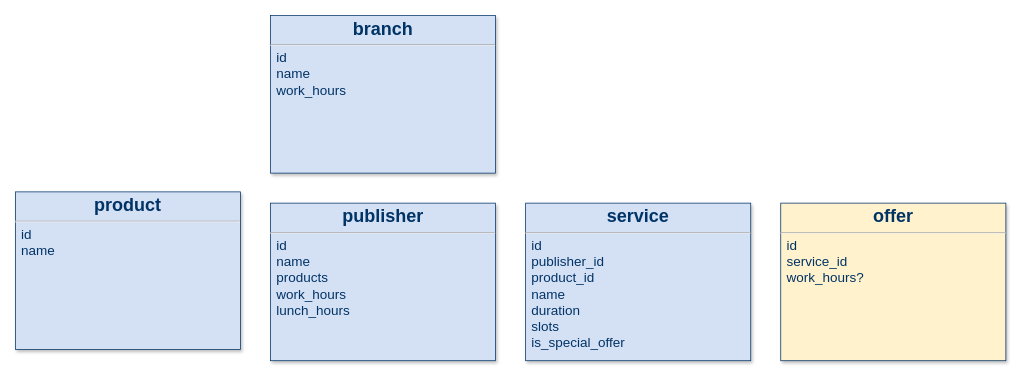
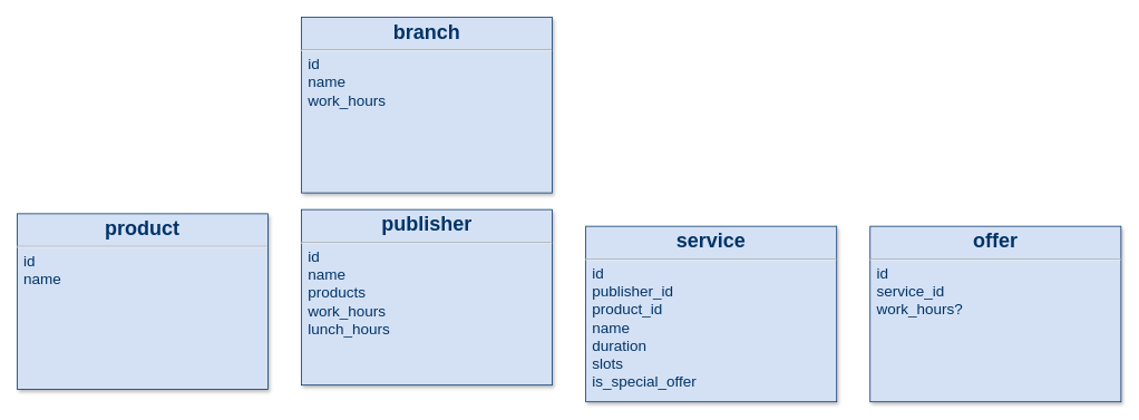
- <mxCell id="3" value="&lt;p style=&quot;margin: 4px 0px 0px ; text-align: center&quot;&gt;&lt;strong&gt;&lt;font style=&quot;font-size: 24px&quot;&gt;publisher&lt;/font&gt;&lt;/strong&gt;&lt;/p&gt;&lt;hr&gt;&lt;p style=&quot;margin: 0px ; margin-left: 8px&quot;&gt;&lt;font style=&quot;font-size: 18px&quot;&gt;id&lt;br&gt;&lt;/font&gt;&lt;/p&gt;&lt;p style=&quot;margin: 0px ; margin-left: 8px&quot;&gt;&lt;font style=&quot;font-size: 18px&quot;&gt;name&lt;/font&gt;&lt;/p&gt;&lt;p style=&quot;margin: 0px ; margin-left: 8px&quot;&gt;&lt;font style=&quot;font-size: 18px&quot;&gt;products&lt;/font&gt;&lt;/p&gt;&lt;p style=&quot;margin: 0px ; margin-left: 8px&quot;&gt;&lt;font size=&quot;4&quot;&gt;work_hours&lt;/font&gt;&lt;/p&gt;&lt;p style=&quot;margin: 0px ; margin-left: 8px&quot;&gt;&lt;span style=&quot;font-size: large;&quot;&gt;lunch_hours&lt;/span&gt;&lt;font size=&quot;4&quot;&gt;&lt;br&gt;&lt;/font&gt;&lt;/p&gt;&lt;p style=&quot;margin: 0px ; margin-left: 8px&quot;&gt;&lt;font size=&quot;4&quot;&gt;&lt;span style=&quot;&quot;&gt; &lt;/span&gt;&lt;br&gt;&lt;/font&gt;&lt;/p&gt;&lt;p style=&quot;margin: 0px ; margin-left: 8px&quot;&gt;&lt;font size=&quot;3&quot;&gt;&lt;br&gt;&lt;/font&gt;&lt;/p&gt;" style="verticalAlign=top;align=left;overflow=fill;fontSize=12;fontFamily=Helvetica;html=1;strokeColor=#003366;shadow=1;fillColor=#D4E1F5;fontColor=#003366" parent="1" vertex="1"><mxGeometry x="360" y="270" width="300" height="210" as="geometry" /></mxCell>
+ <mxCell id="3" value="&lt;p style=&quot;margin: 4px 0px 0px ; text-align: center&quot;&gt;&lt;strong&gt;&lt;font style=&quot;font-size: 24px&quot;&gt;publisher&lt;/font&gt;&lt;/strong&gt;&lt;/p&gt;&lt;hr&gt;&lt;p style=&quot;margin: 0px ; margin-left: 8px&quot;&gt;&lt;font style=&quot;font-size: 18px&quot;&gt;id&lt;br&gt;&lt;/font&gt;&lt;/p&gt;&lt;p style=&quot;margin: 0px ; margin-left: 8px&quot;&gt;&lt;font style=&quot;font-size: 18px&quot;&gt;name&lt;/font&gt;&lt;/p&gt;&lt;p style=&quot;margin: 0px ; margin-left: 8px&quot;&gt;&lt;font style=&quot;font-size: 18px&quot;&gt;products&lt;/font&gt;&lt;/p&gt;&lt;p style=&quot;margin: 0px ; margin-left: 8px&quot;&gt;&lt;font size=&quot;4&quot;&gt;work_hours&lt;/font&gt;&lt;/p&gt;&lt;p style=&quot;margin: 0px ; margin-left: 8px&quot;&gt;&lt;span style=&quot;font-size: large;&quot;&gt;lunch_hours&lt;/span&gt;&lt;font size=&quot;4&quot;&gt;&lt;br&gt;&lt;/font&gt;&lt;/p&gt;&lt;p style=&quot;margin: 0px ; margin-left: 8px&quot;&gt;&lt;font size=&quot;4&quot;&gt;&lt;span style=&quot;&quot;&gt; &lt;/span&gt;&lt;br&gt;&lt;/font&gt;&lt;/p&gt;&lt;p style=&quot;margin: 0px ; margin-left: 8px&quot;&gt;&lt;font size=&quot;3&quot;&gt;&lt;br&gt;&lt;/font&gt;&lt;/p&gt;" style="verticalAlign=top;align=left;overflow=fill;fontSize=12;fontFamily=Helvetica;html=1;strokeColor=#003366;shadow=1;fillColor=#D4E1F5;fontColor=#003366" parent="1" vertex="1"><mxGeometry x="360" y="250" width="300" height="210" as="geometry" /></mxCell>
- <mxCell id="6" value="&lt;p style=&quot;margin: 4px 0px 0px ; text-align: center&quot;&gt;&lt;font size=&quot;5&quot;&gt;&lt;b&gt;offer&lt;/b&gt;&lt;/font&gt;&lt;/p&gt;&lt;hr&gt;&lt;p style=&quot;margin: 0px ; margin-left: 8px&quot;&gt;&lt;font style=&quot;font-size: 18px&quot;&gt;id&lt;/font&gt;&lt;/p&gt;&lt;p style=&quot;margin: 0px ; margin-left: 8px&quot;&gt;&lt;font style=&quot;font-size: 18px&quot;&gt;service_id&lt;/font&gt;&lt;/p&gt;&lt;p style=&quot;margin: 0px ; margin-left: 8px&quot;&gt;&lt;font style=&quot;font-size: 18px&quot;&gt;work_hours?&lt;/font&gt;&lt;/p&gt;&lt;p style=&quot;margin: 0px ; margin-left: 8px&quot;&gt;&lt;font size=&quot;4&quot;&gt;&lt;span style=&quot;&quot;&gt; &lt;/span&gt;&lt;br&gt;&lt;/font&gt;&lt;/p&gt;&lt;p style=&quot;margin: 0px ; margin-left: 8px&quot;&gt;&lt;font size=&quot;3&quot;&gt;&lt;br&gt;&lt;/font&gt;&lt;/p&gt;" style="verticalAlign=top;align=left;overflow=fill;fontSize=12;fontFamily=Helvetica;html=1;strokeColor=#003366;shadow=1;fillColor=#fff2cc;fontColor=#003366;" parent="1" vertex="1"><mxGeometry x="1040" y="270" width="300" height="210" as="geometry" /></mxCell>
+ <mxCell id="6" value="&lt;p style=&quot;margin: 4px 0px 0px ; text-align: center&quot;&gt;&lt;font size=&quot;5&quot;&gt;&lt;b&gt;offer&lt;/b&gt;&lt;/font&gt;&lt;/p&gt;&lt;hr&gt;&lt;p style=&quot;margin: 0px ; margin-left: 8px&quot;&gt;&lt;font style=&quot;font-size: 18px&quot;&gt;id&lt;/font&gt;&lt;/p&gt;&lt;p style=&quot;margin: 0px ; margin-left: 8px&quot;&gt;&lt;font style=&quot;font-size: 18px&quot;&gt;service_id&lt;/font&gt;&lt;/p&gt;&lt;p style=&quot;margin: 0px ; margin-left: 8px&quot;&gt;&lt;font style=&quot;font-size: 18px&quot;&gt;work_hours?&lt;/font&gt;&lt;/p&gt;&lt;p style=&quot;margin: 0px ; margin-left: 8px&quot;&gt;&lt;font size=&quot;4&quot;&gt;&lt;span style=&quot;&quot;&gt; &lt;/span&gt;&lt;br&gt;&lt;/font&gt;&lt;/p&gt;&lt;p style=&quot;margin: 0px ; margin-left: 8px&quot;&gt;&lt;font size=&quot;3&quot;&gt;&lt;br&gt;&lt;/font&gt;&lt;/p&gt;" style="verticalAlign=top;align=left;overflow=fill;fontSize=12;fontFamily=Helvetica;html=1;strokeColor=#003366;shadow=1;fillColor=#D4E1F5;fontColor=#003366" parent="1" vertex="1"><mxGeometry x="1040" y="270" width="300" height="210" as="geometry" /></mxCell>
